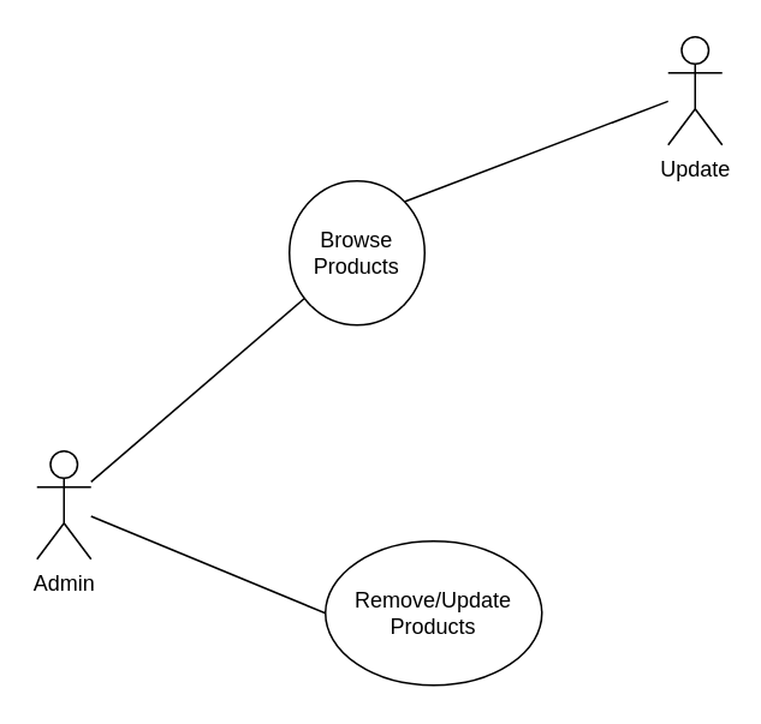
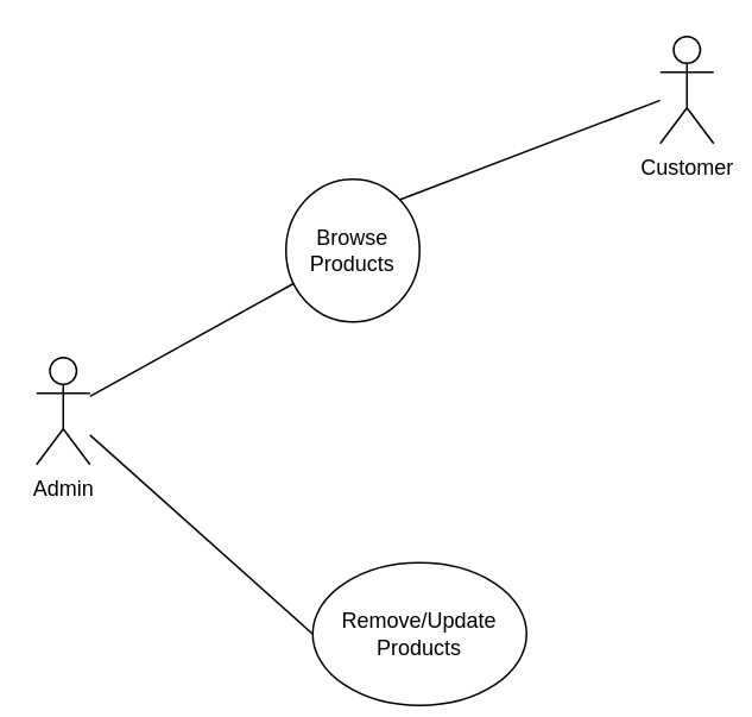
- <mxCell id="7" value="Update&lt;br&gt;" style="shape=umlActor;verticalLabelPosition=bottom;verticalAlign=top;html=1;outlineConnect=0;" vertex="1" parent="1"><mxGeometry x="370" y="20" width="30" height="60" as="geometry" /></mxCell>
+ <mxCell id="7" value="Customer&lt;br&gt;" style="shape=umlActor;verticalLabelPosition=bottom;verticalAlign=top;html=1;outlineConnect=0;" vertex="1" parent="1"><mxGeometry x="370" y="20" width="30" height="60" as="geometry" /></mxCell>
- <mxCell id="4" value="Admin&lt;br&gt;" style="shape=umlActor;verticalLabelPosition=bottom;verticalAlign=top;html=1;outlineConnect=0;" parent="1" vertex="1"><mxGeometry x="20" y="250" width="30" height="60" as="geometry" /></mxCell>
+ <mxCell id="4" value="Admin&lt;br&gt;" style="shape=umlActor;verticalLabelPosition=bottom;verticalAlign=top;html=1;outlineConnect=0;" parent="1" vertex="1"><mxGeometry x="20" y="200" width="30" height="60" as="geometry" /></mxCell>
- <mxCell id="8" value="Remove/Update Products" style="ellipse;whiteSpace=wrap;html=1;" vertex="1" parent="1"><mxGeometry x="180" y="300" width="120" height="80" as="geometry" /></mxCell>
+ <mxCell id="8" value="Remove/Update Products" style="ellipse;whiteSpace=wrap;html=1;" vertex="1" parent="1"><mxGeometry x="175" y="315" width="120" height="80" as="geometry" /></mxCell>
